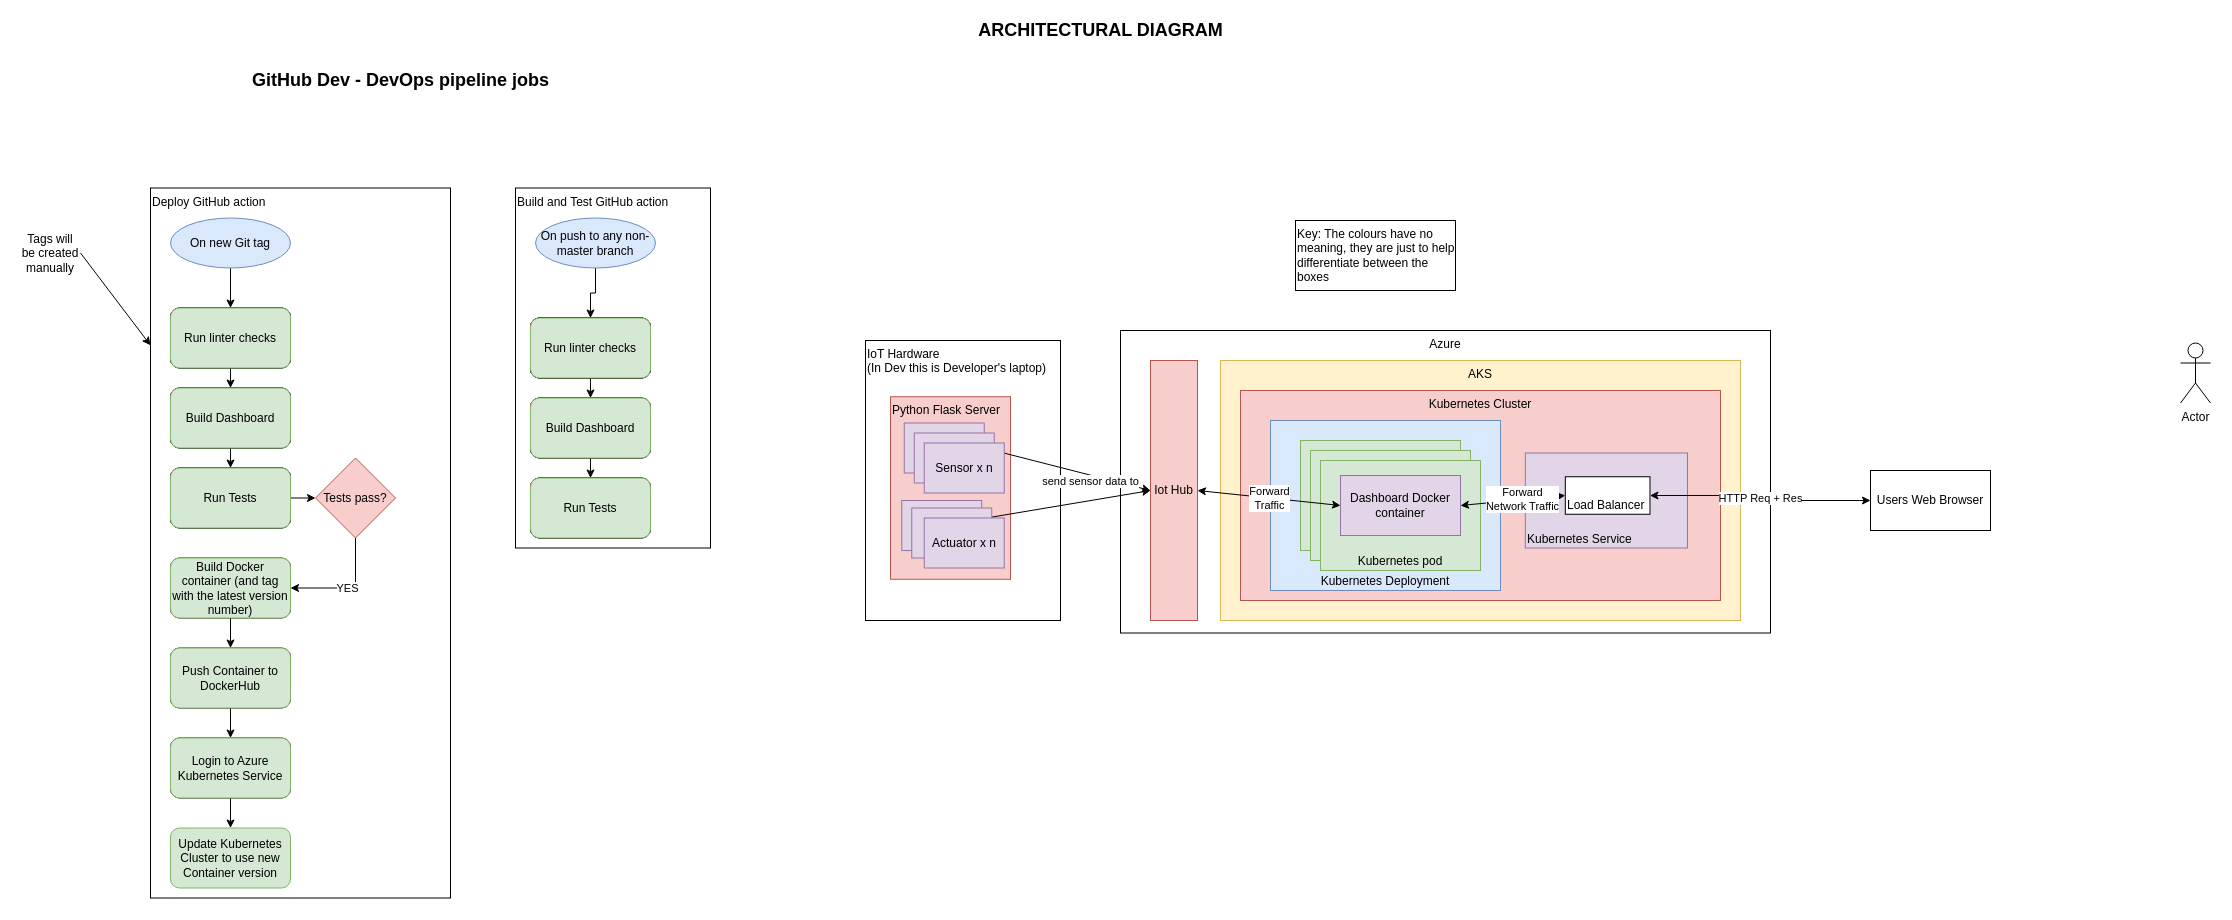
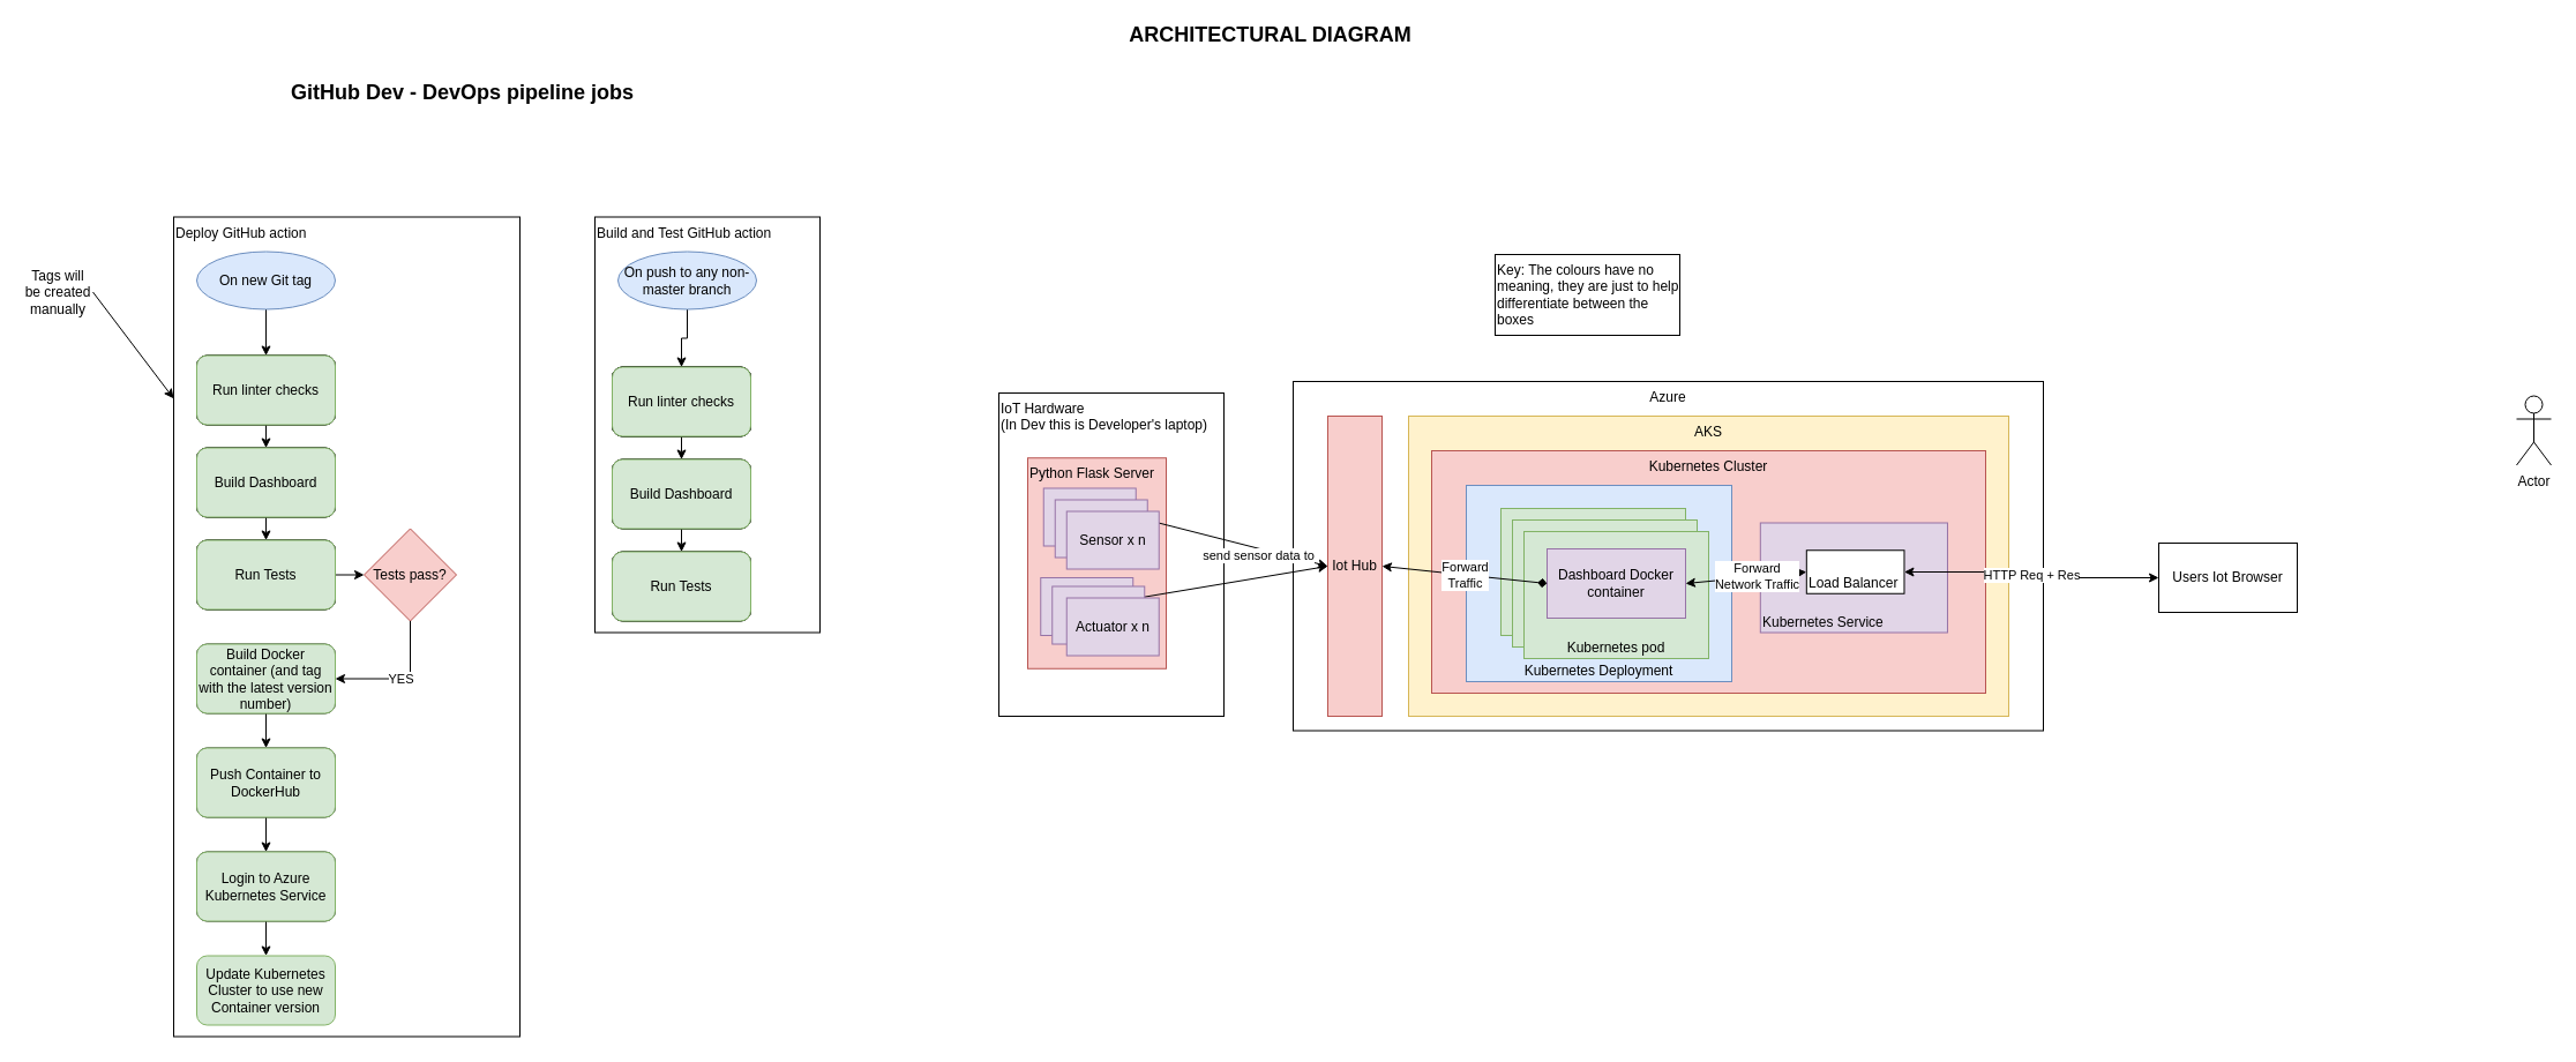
- <mxCell id="14" value="Users Web Browser" style="rounded=0;whiteSpace=wrap;html=1;" parent="1" vertex="1"><mxGeometry x="1870" y="470" width="120" height="60" as="geometry" /></mxCell>
+ <mxCell id="14" value="Users Iot Browser" style="rounded=0;whiteSpace=wrap;html=1;" parent="1" vertex="1"><mxGeometry x="1870" y="470" width="120" height="60" as="geometry" /></mxCell>
- <mxCell id="31" value="Forward&lt;br&gt;Traffic" style="rounded=0;orthogonalLoop=1;jettySize=auto;html=1;exitX=1;exitY=0.5;exitDx=0;exitDy=0;entryX=0;entryY=0.5;entryDx=0;entryDy=0;startArrow=classic;startFill=1;" parent="1" source="4" target="28" edge="1"><mxGeometry relative="1" as="geometry" /></mxCell>
+ <mxCell id="31" value="Forward&lt;br&gt;Traffic" style="rounded=0;orthogonalLoop=1;jettySize=auto;html=1;exitX=1;exitY=0.5;exitDx=0;exitDy=0;entryX=0;entryY=0.5;entryDx=0;entryDy=0;startArrow=classic;startFill=1;endArrow=diamond;" parent="1" source="4" target="28" edge="1"><mxGeometry relative="1" as="geometry" /></mxCell>
